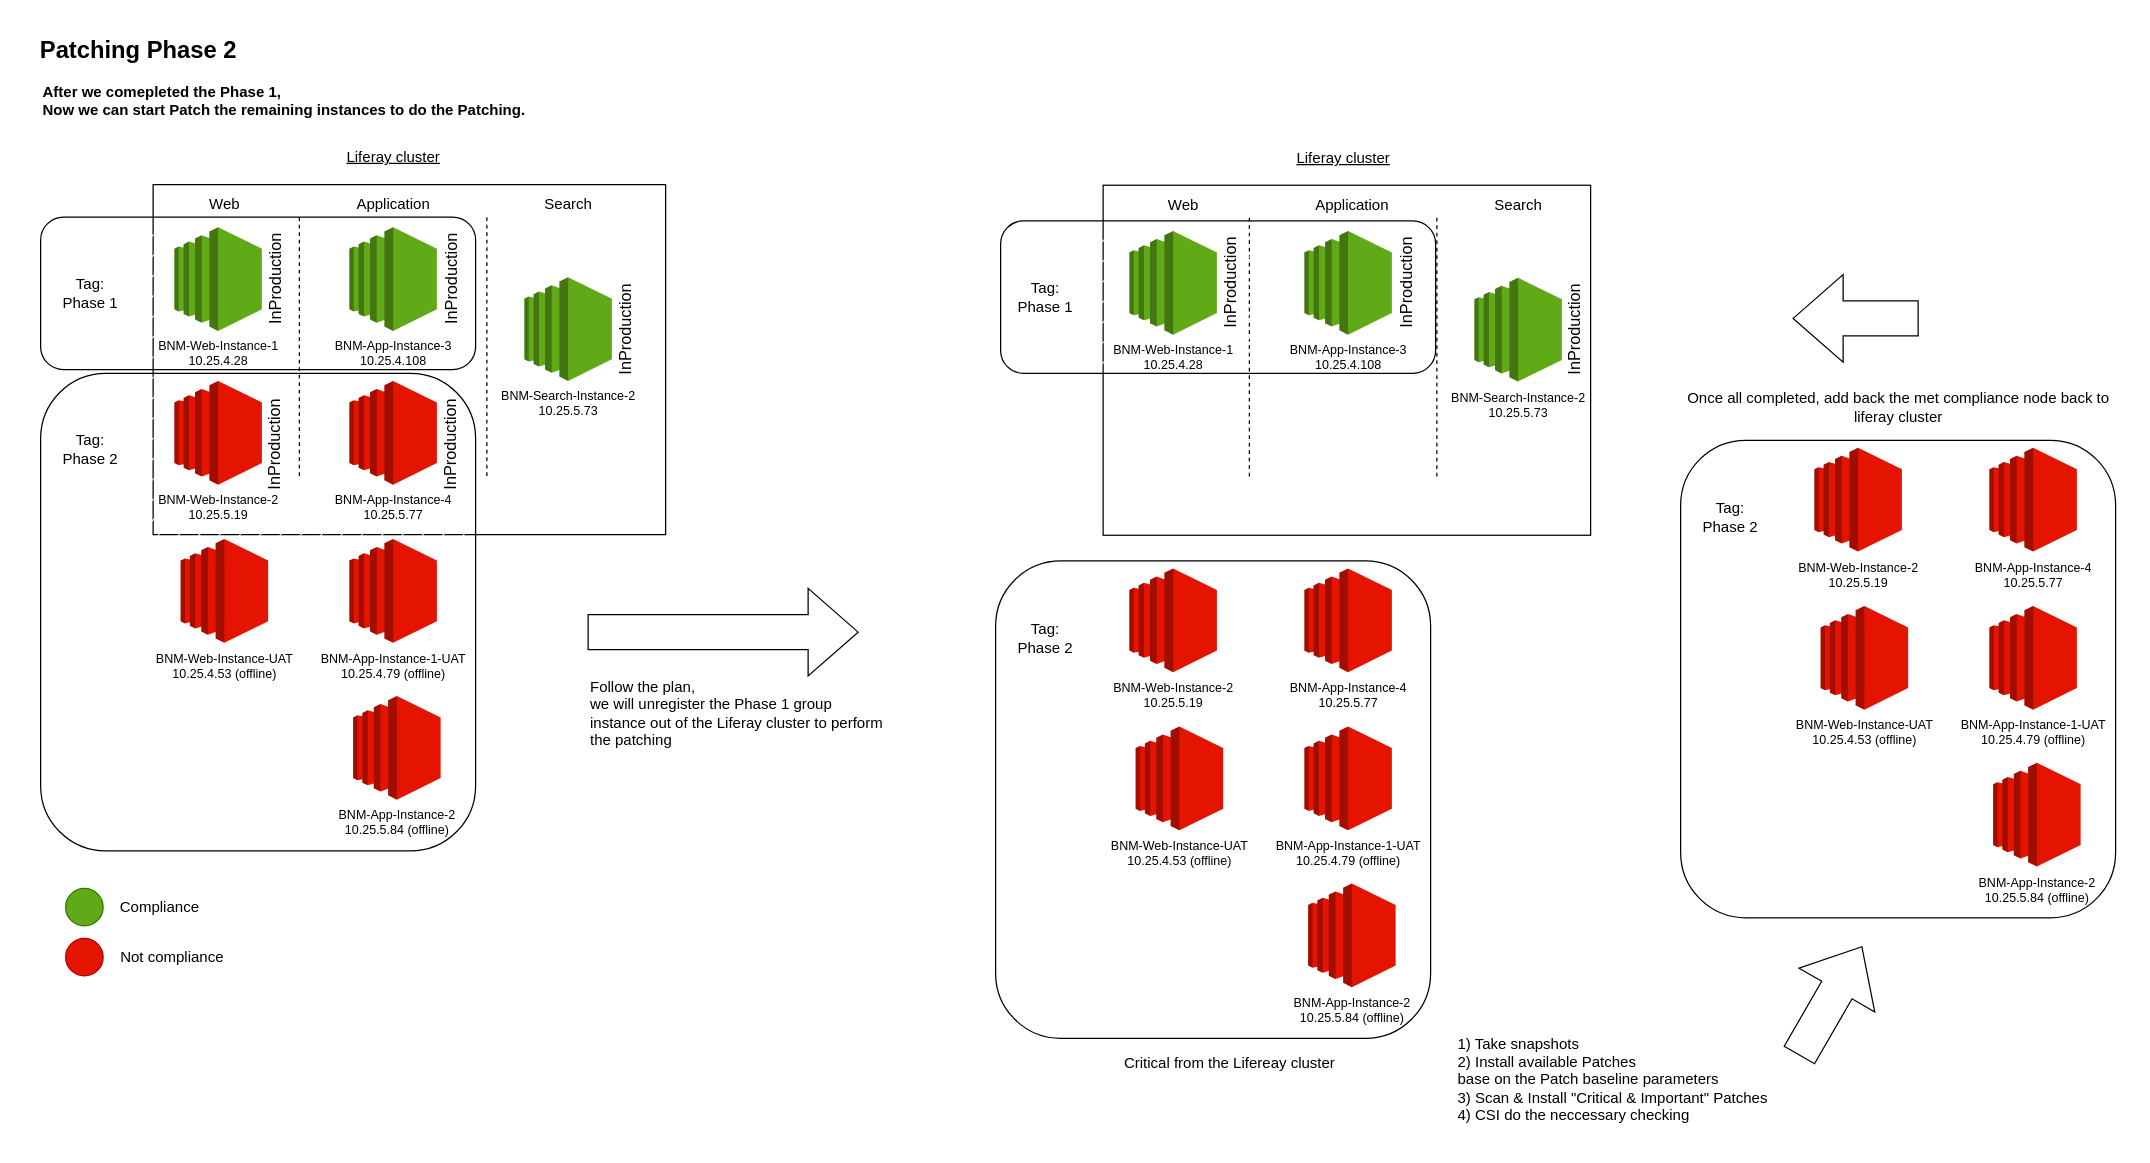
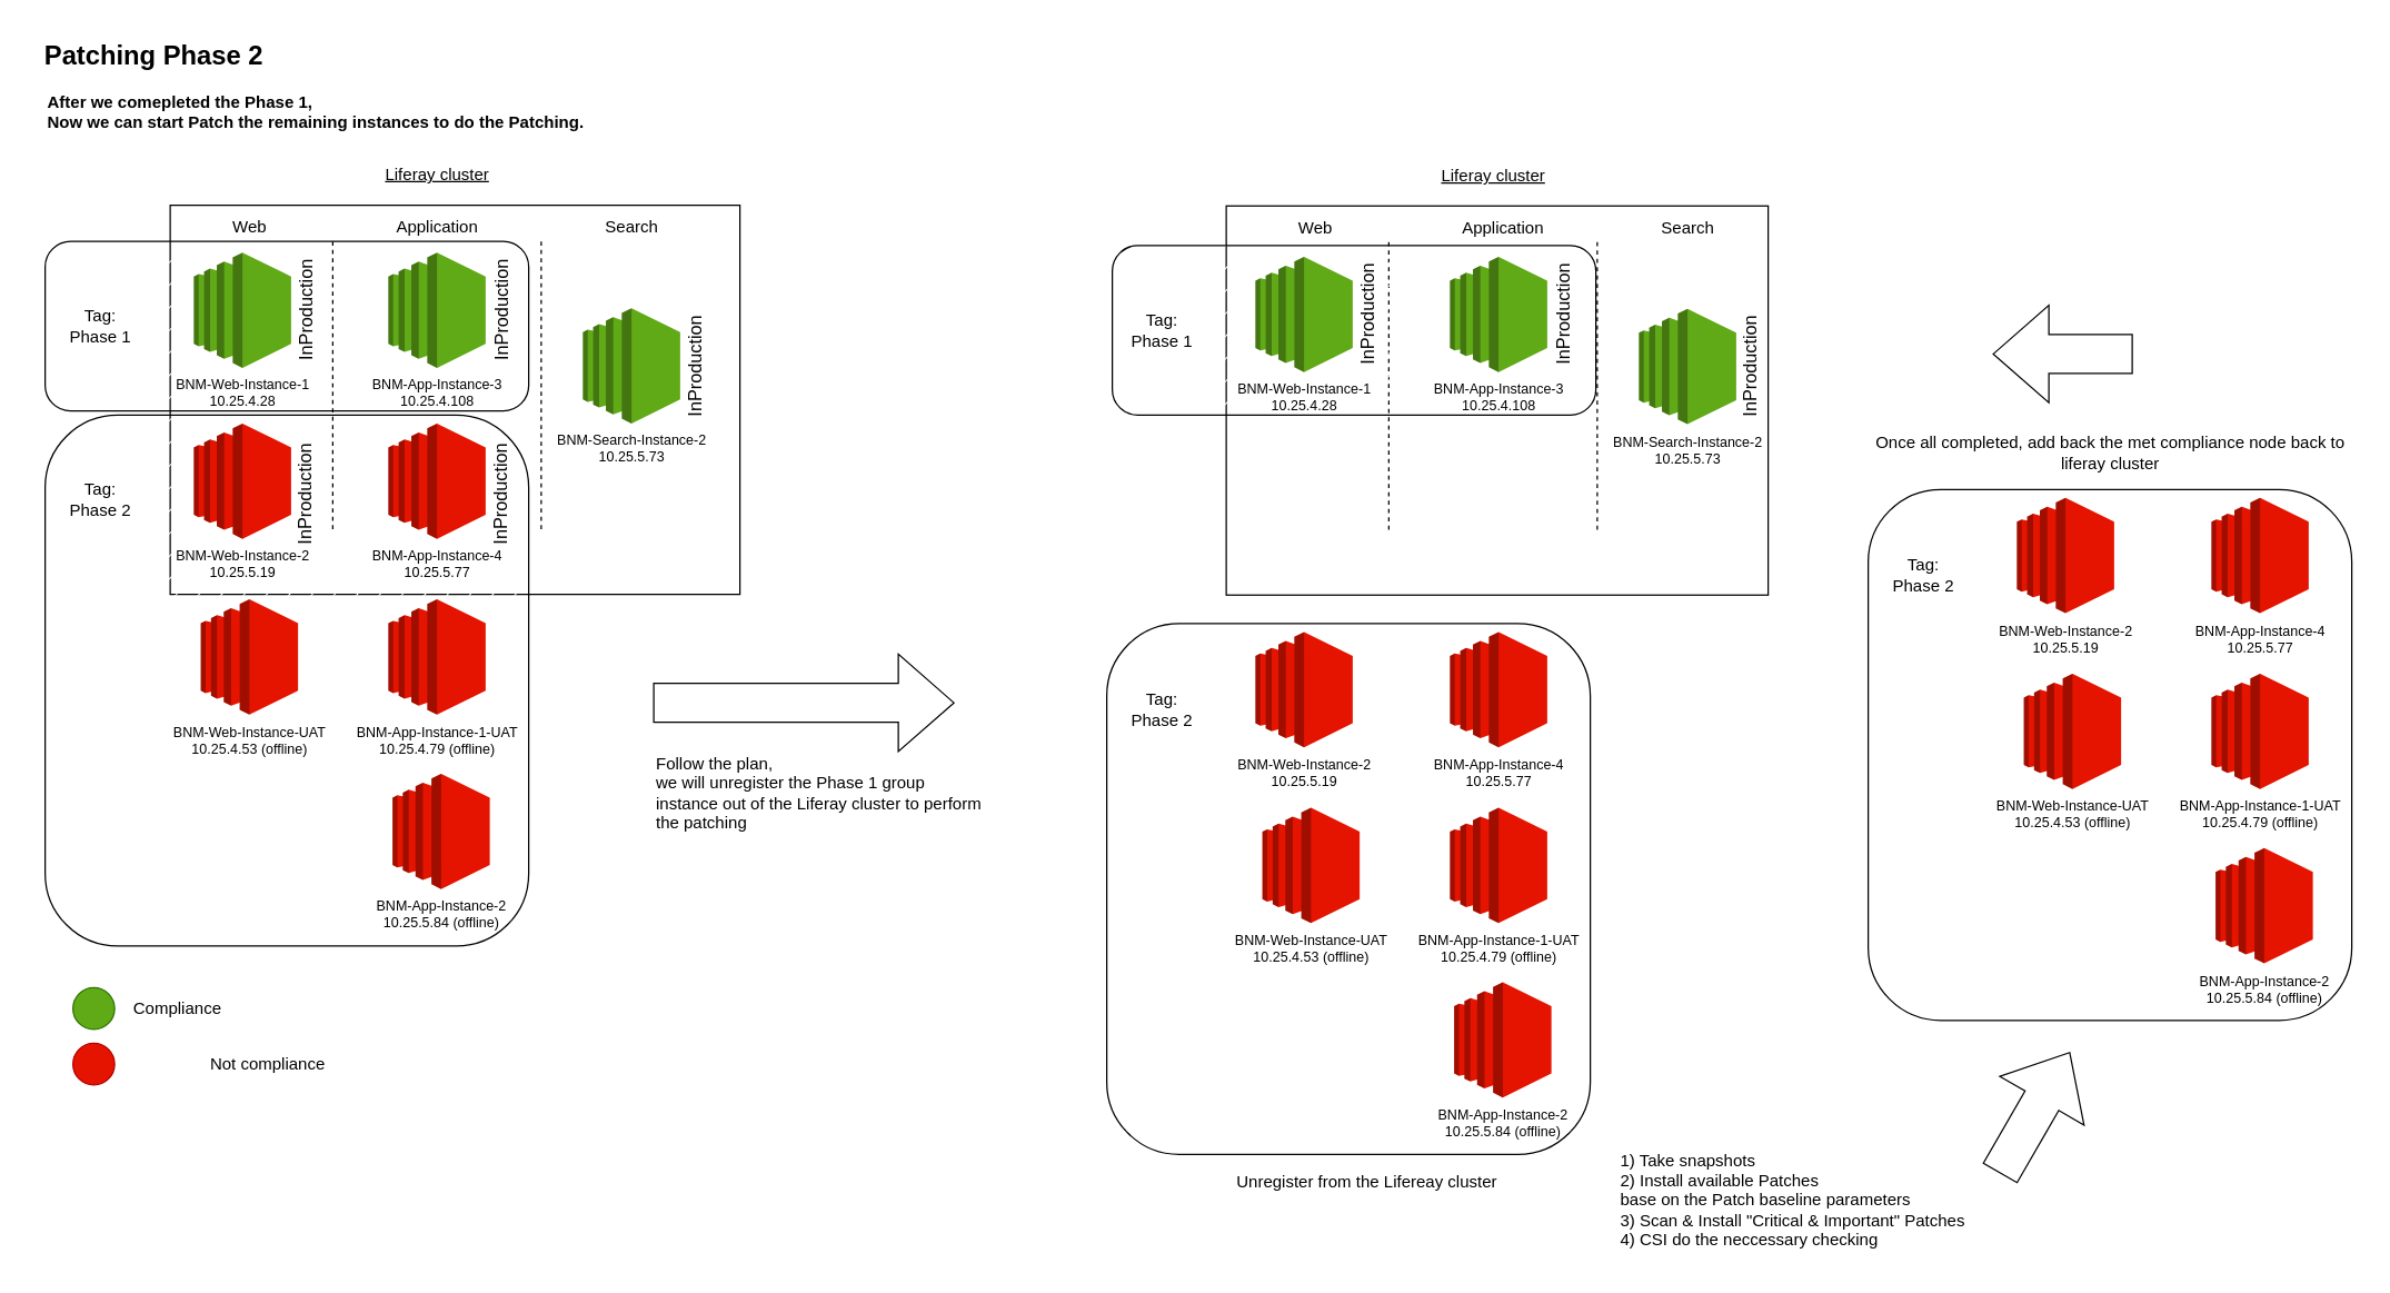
- <mxCell id="7" value="Not compliance" style="text;html=1;align=center;verticalAlign=middle;resizable=0;points=[];autosize=1;strokeColor=none;fillColor=none;" vertex="1" parent="1"><mxGeometry x="82" y="750" width="110" height="30" as="geometry" /></mxCell>
+ <mxCell id="7" value="Not compliance" style="text;html=1;align=center;verticalAlign=middle;resizable=0;points=[];autosize=1;strokeColor=none;fillColor=none;" vertex="1" parent="1"><mxGeometry x="137" y="750" width="110" height="30" as="geometry" /></mxCell>
- <mxCell id="44" value="Critical from the Lifereay cluster" style="text;html=1;align=center;verticalAlign=middle;resizable=0;points=[];autosize=1;strokeColor=none;fillColor=none;" vertex="1" parent="1"><mxGeometry x="878" y="835" width="210" height="30" as="geometry" /></mxCell>
+ <mxCell id="44" value="Unregister from the Lifereay cluster" style="text;html=1;align=center;verticalAlign=middle;resizable=0;points=[];autosize=1;strokeColor=none;fillColor=none;" vertex="1" parent="1"><mxGeometry x="878" y="835" width="210" height="30" as="geometry" /></mxCell>
